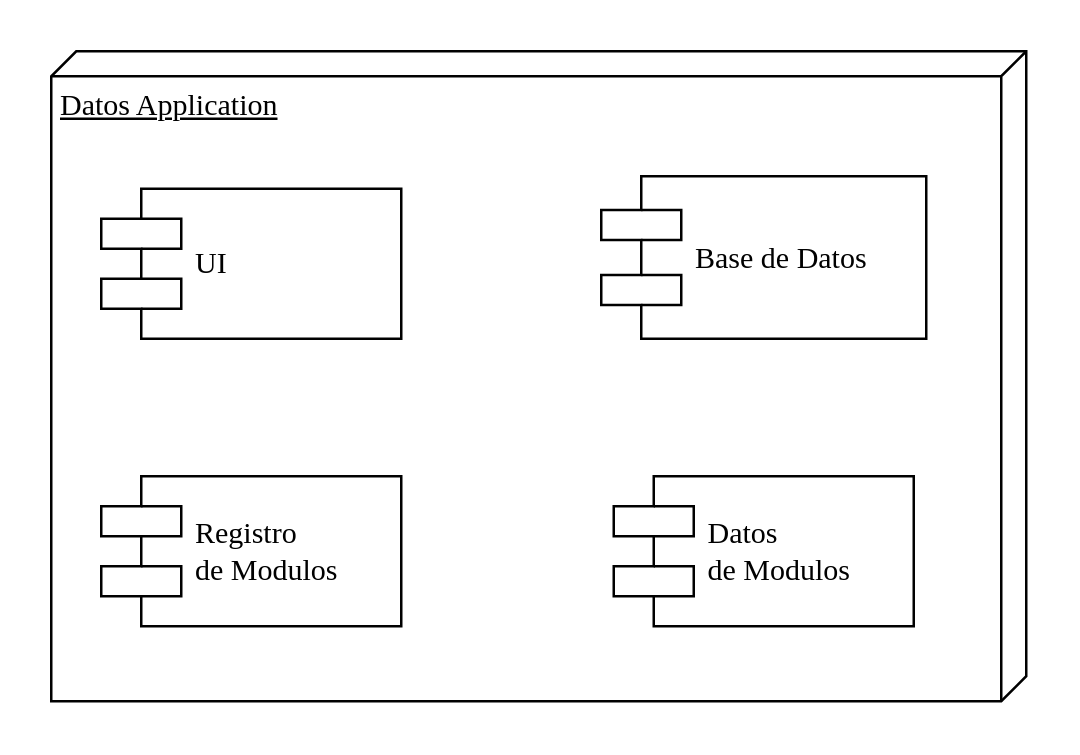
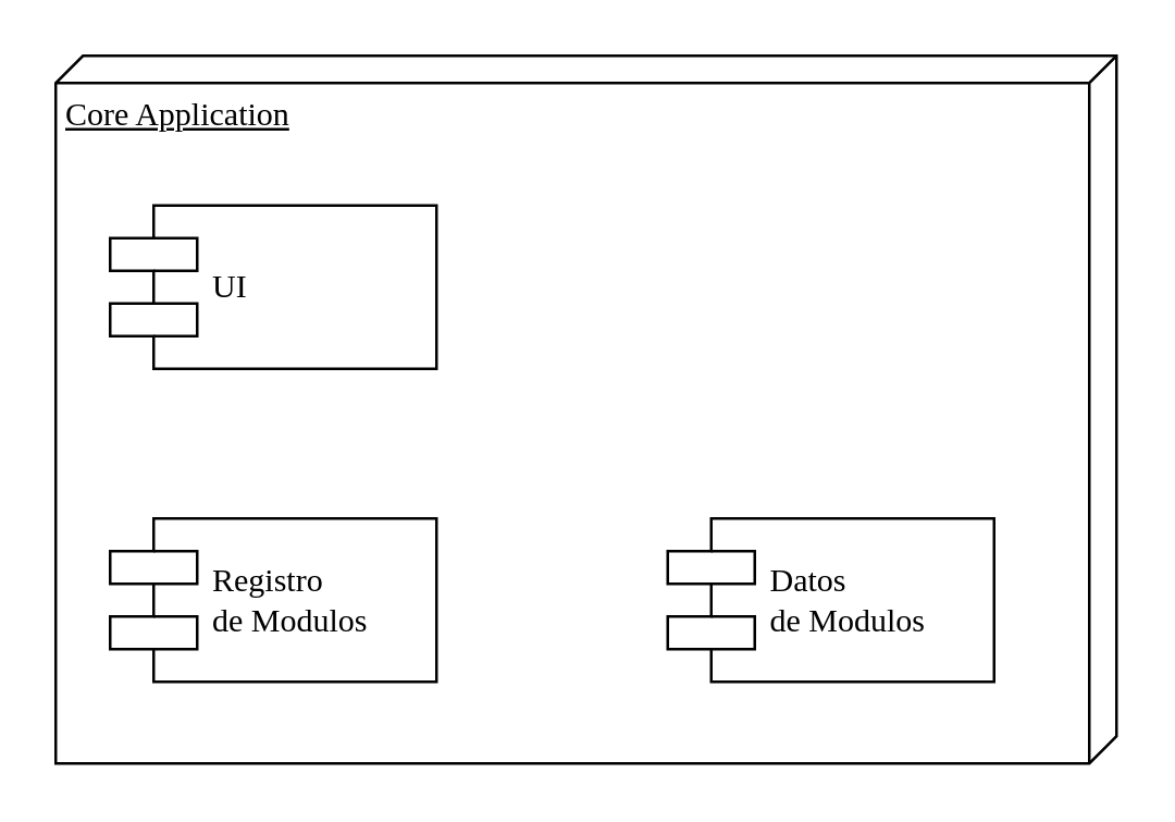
- <mxCell id="2" value="Datos Application" style="verticalAlign=top;align=left;spacingTop=8;spacingLeft=2;spacingRight=12;shape=cube;size=10;direction=south;fontStyle=4;html=1;rounded=0;shadow=0;comic=0;labelBackgroundColor=none;strokeWidth=1;fontFamily=Verdana;fontSize=12" parent="1" vertex="1"><mxGeometry x="20" y="20" width="390" height="260" as="geometry" /></mxCell>
+ <mxCell id="2" value="Core Application" style="verticalAlign=top;align=left;spacingTop=8;spacingLeft=2;spacingRight=12;shape=cube;size=10;direction=south;fontStyle=4;html=1;rounded=0;shadow=0;comic=0;labelBackgroundColor=none;strokeWidth=1;fontFamily=Verdana;fontSize=12" parent="1" vertex="1"><mxGeometry x="20" y="20" width="390" height="260" as="geometry" /></mxCell>
- <mxCell id="4" value="Base de Datos" style="shape=component;align=left;spacingLeft=36;rounded=0;shadow=0;comic=0;labelBackgroundColor=none;strokeWidth=1;fontFamily=Verdana;fontSize=12;html=1;" vertex="1" parent="1"><mxGeometry x="240" y="70" width="130" height="65" as="geometry" /></mxCell>
